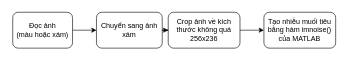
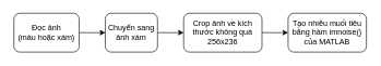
- <mxCell id="3" value="Chuyển sang ảnh xám" style="rounded=1;whiteSpace=wrap;html=1;fontSize=12;glass=0;strokeWidth=1;shadow=0;" parent="1" vertex="1"><mxGeometry x="160" y="20" width="110" height="60" as="geometry" /></mxCell>
+ <mxCell id="3" value="Chuyển sang ảnh xám" style="rounded=1;whiteSpace=wrap;html=1;fontSize=12;glass=0;strokeWidth=1;shadow=0;" parent="1" vertex="1"><mxGeometry x="160" width="80" height="60" as="geometry" y="20" /></mxCell>
